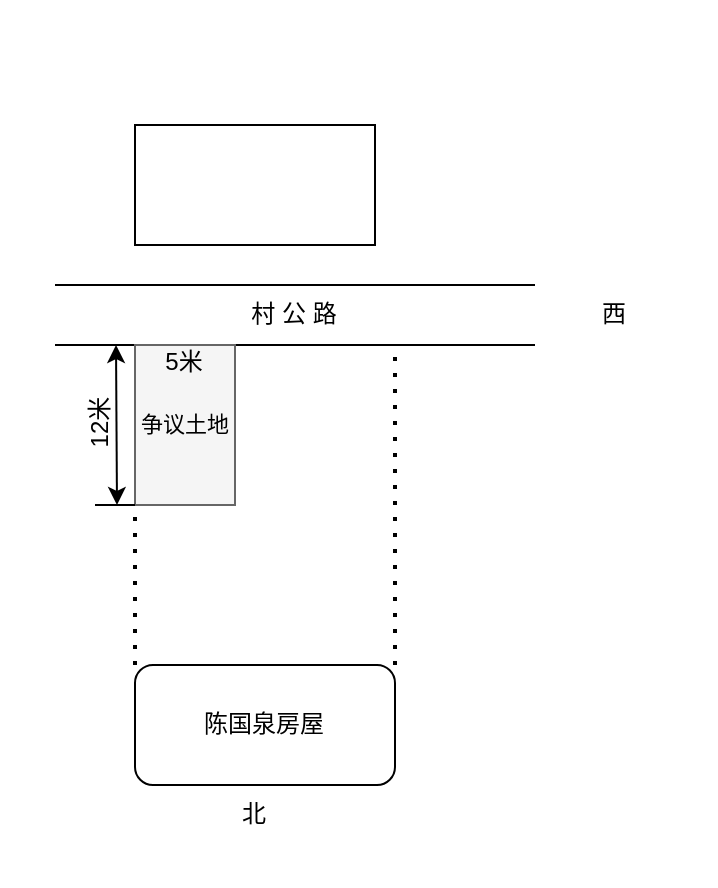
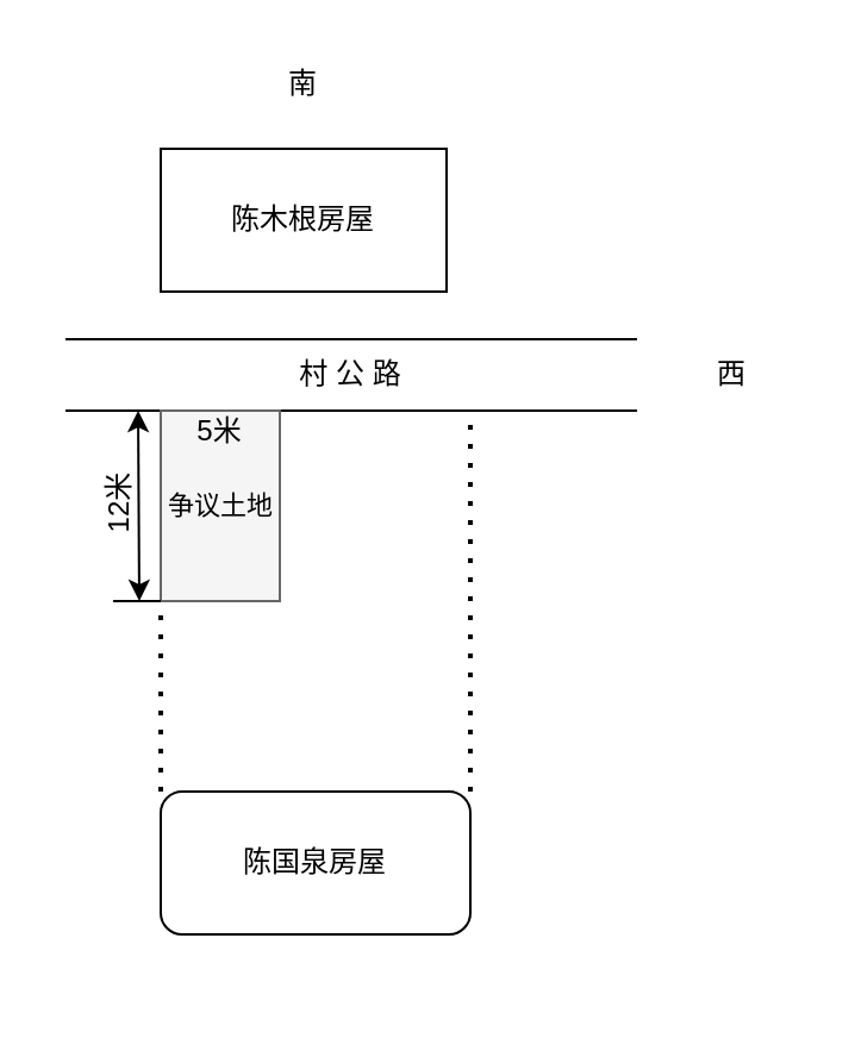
+ <mxCell id="16" value="南" style="text;html=1;strokeColor=none;fillColor=none;align=center;verticalAlign=middle;whiteSpace=wrap;rounded=0;" vertex="1" parent="1"><mxGeometry x="97" y="20" width="60" height="30" as="geometry" /></mxCell>
+ <mxCell id="12" value="陈木根房屋" style="text;html=1;strokeColor=none;fillColor=none;align=center;verticalAlign=middle;whiteSpace=wrap;rounded=0;" vertex="1" parent="1"><mxGeometry x="90" y="77" width="74" height="30" as="geometry" /></mxCell>
- <mxCell id="17" value="北" style="text;html=1;strokeColor=none;fillColor=none;align=center;verticalAlign=middle;whiteSpace=wrap;rounded=0;" vertex="1" parent="1"><mxGeometry x="97" y="392" width="60" height="30" as="geometry" /></mxCell>
